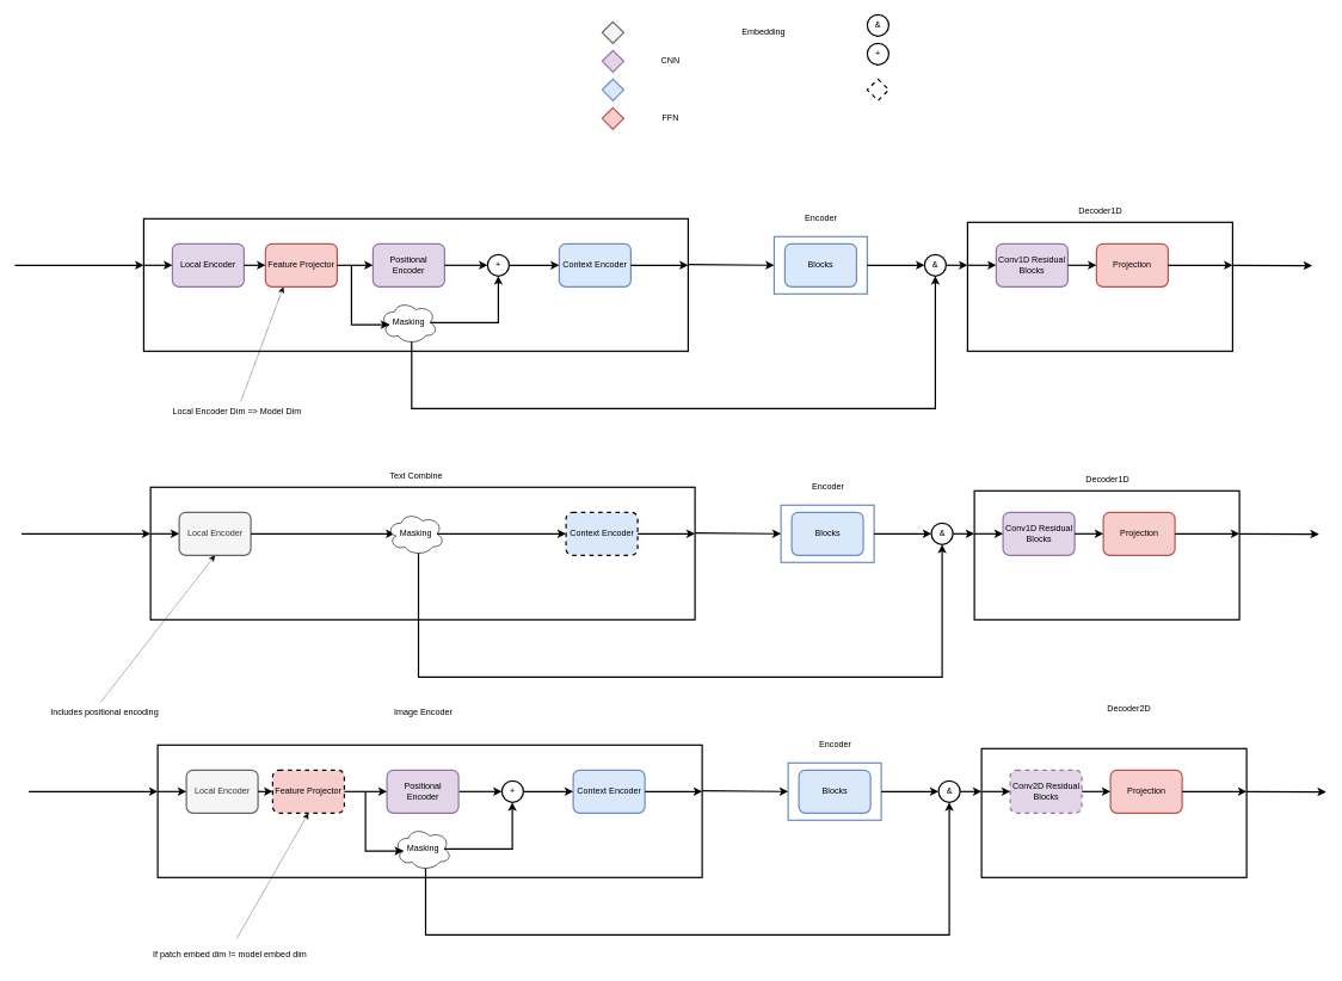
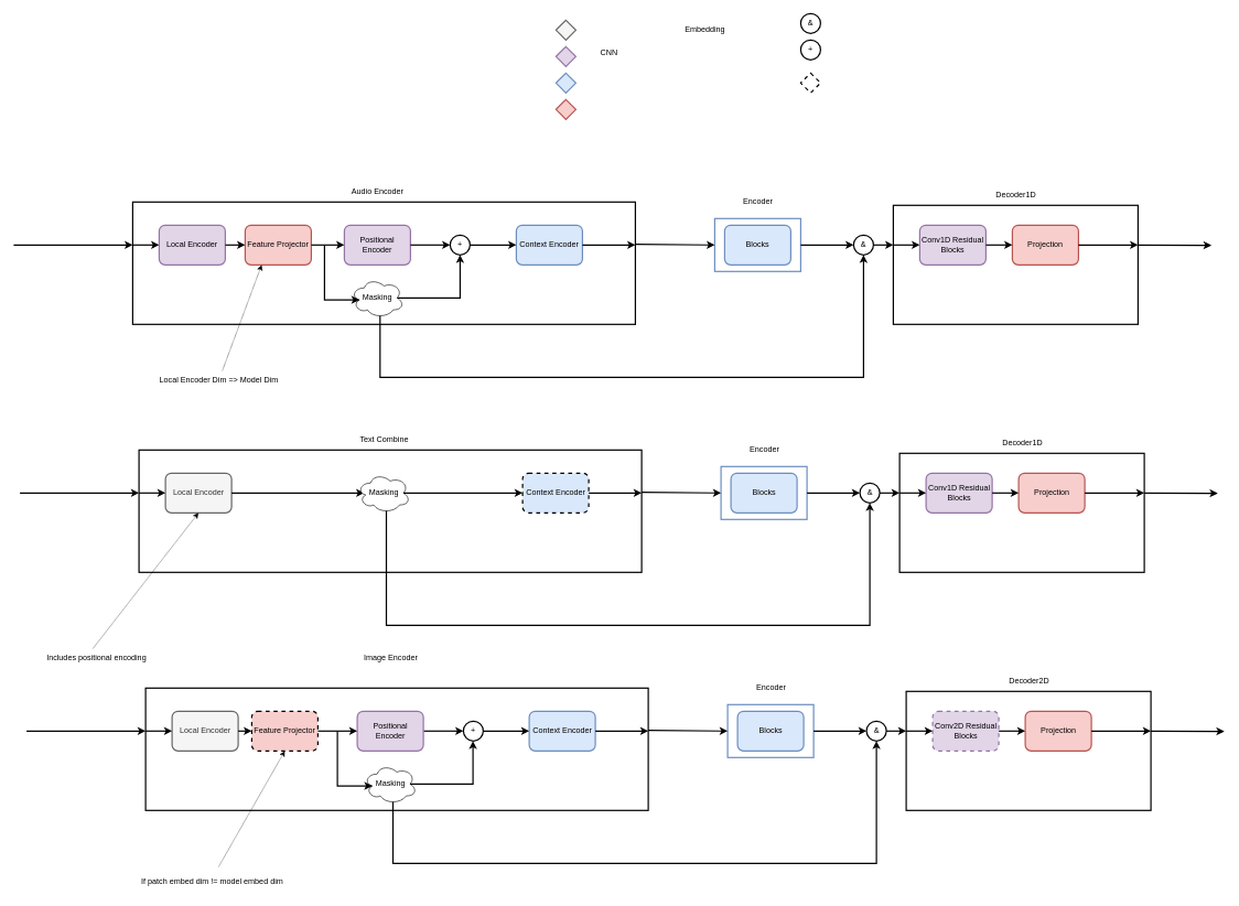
- <mxCell id="20" value="CNN" style="text;html=1;align=center;verticalAlign=middle;resizable=0;points=[];autosize=1;strokeColor=none;fillColor=none;strokeWidth=2;" parent="1" vertex="1"><mxGeometry x="910" y="70" width="50" height="30" as="geometry" /></mxCell>
+ <mxCell id="20" value="CNN" style="text;html=1;align=center;verticalAlign=middle;resizable=0;points=[];autosize=1;strokeColor=none;fillColor=none;strokeWidth=2;" parent="1" vertex="1"><mxGeometry x="895" y="65" width="50" height="30" as="geometry" /></mxCell>
- <mxCell id="14" value="FFN" style="text;html=1;align=center;verticalAlign=middle;resizable=0;points=[];autosize=1;strokeColor=none;fillColor=none;strokeWidth=2;" parent="1" vertex="1"><mxGeometry x="910" y="150" width="50" height="30" as="geometry" /></mxCell>
+ <mxCell id="5" value="Audio Encoder" style="text;html=1;align=center;verticalAlign=middle;resizable=0;points=[];autosize=1;strokeColor=none;fillColor=none;strokeWidth=2;" parent="1" vertex="1"><mxGeometry x="520" y="275" width="100" height="30" as="geometry" /></mxCell>
- <mxCell id="87" value="Decoder2D" style="text;html=1;align=center;verticalAlign=middle;resizable=0;points=[];autosize=1;strokeColor=none;fillColor=none;strokeWidth=2;" parent="1" vertex="1"><mxGeometry x="1534.5" y="975" width="80" height="30" as="geometry" /></mxCell>
+ <mxCell id="87" value="Decoder2D" style="text;html=1;align=center;verticalAlign=middle;resizable=0;points=[];autosize=1;strokeColor=none;fillColor=none;strokeWidth=2;" parent="1" vertex="1"><mxGeometry x="1514.5" y="1015" width="80" height="30" as="geometry" /></mxCell>
